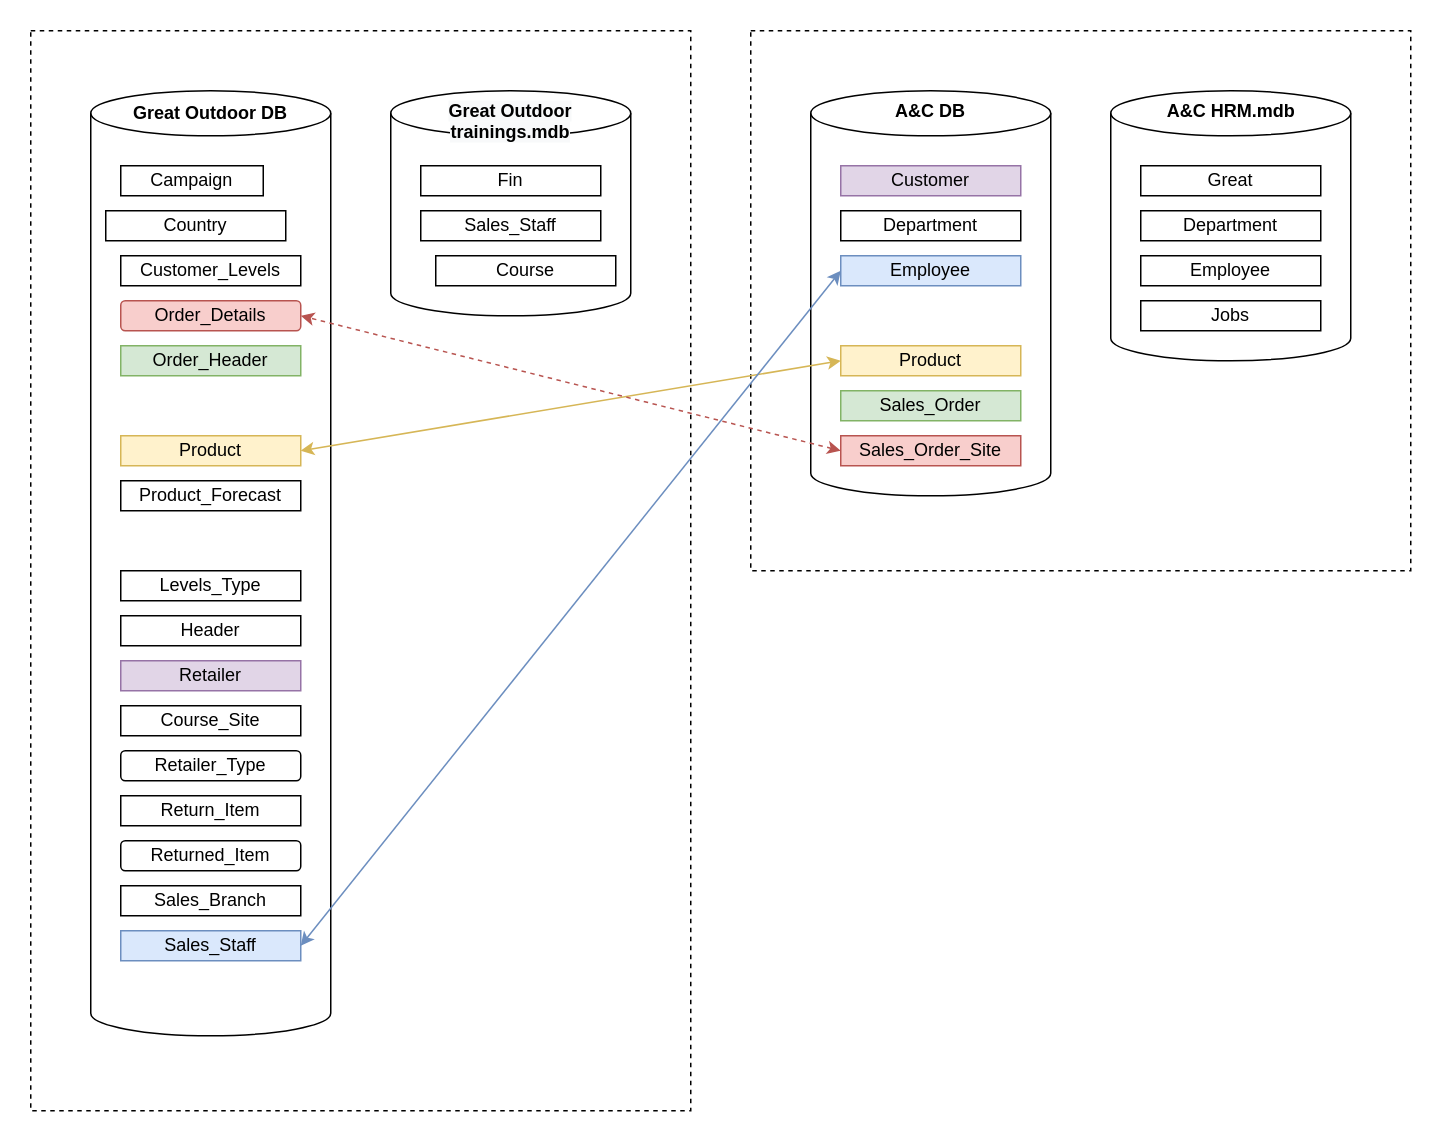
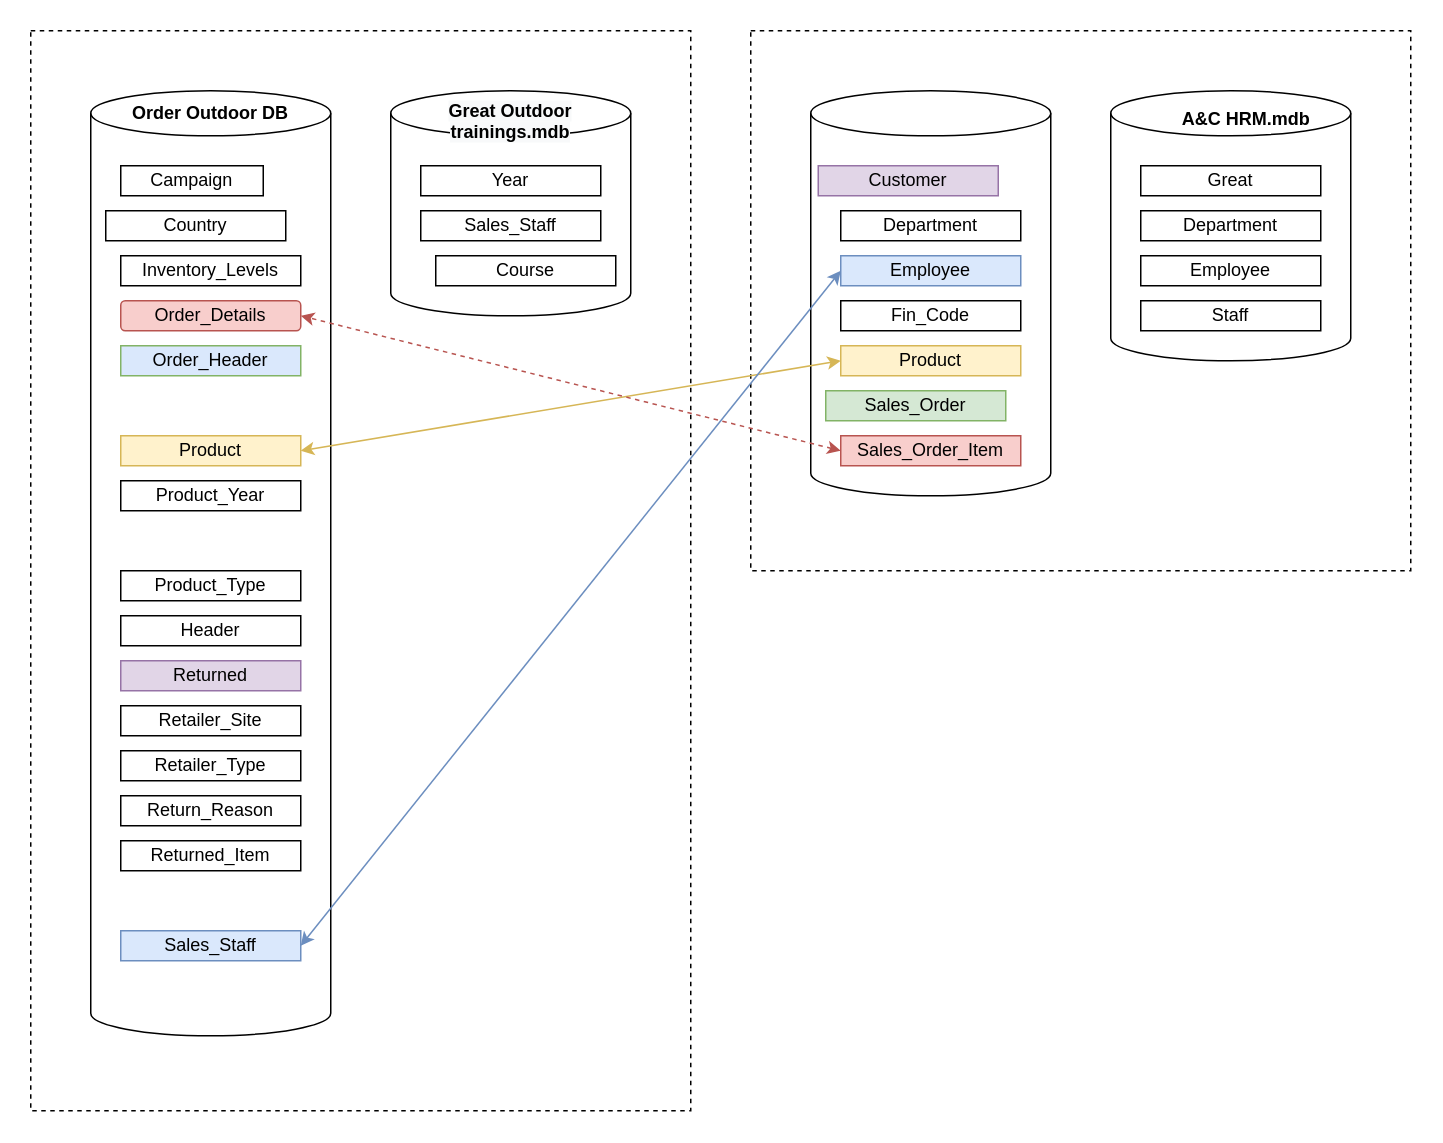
- <mxCell id="48" value="&lt;b&gt;Great Outdoor DB&lt;/b&gt;" style="rounded=0;whiteSpace=wrap;html=1;fillColor=none;strokeColor=none;" parent="29" vertex="1"><mxGeometry x="20" width="120" height="30" as="geometry" /></mxCell>
+ <mxCell id="48" value="&lt;b&gt;Order Outdoor DB&lt;/b&gt;" style="rounded=0;whiteSpace=wrap;html=1;fillColor=none;strokeColor=none;" parent="29" vertex="1"><mxGeometry x="20" width="120" height="30" as="geometry" /></mxCell>
- <mxCell id="12" value="&lt;div&gt;&lt;span&gt;&lt;font face=&quot;helvetica&quot;&gt;&lt;b&gt;A&amp;amp;C DB&lt;/b&gt;&lt;/font&gt;&lt;/span&gt;&lt;/div&gt;" style="text;whiteSpace=wrap;html=1;align=center;" parent="3" vertex="1"><mxGeometry x="55" width="50" height="30" as="geometry" /></mxCell>
- <mxCell id="16" value="&lt;span&gt;&lt;b&gt;A&amp;amp;C HRM.mdb&lt;/b&gt;&lt;/span&gt;" style="text;whiteSpace=wrap;html=1;align=center;" parent="14" vertex="1"><mxGeometry x="32.5" width="95" height="30" as="geometry" /></mxCell>
+ <mxCell id="16" value="&lt;span&gt;&lt;b&gt;A&amp;amp;C HRM.mdb&lt;/b&gt;&lt;/span&gt;" style="text;whiteSpace=wrap;html=1;align=center;" parent="14" vertex="1"><mxGeometry x="42.5" y="5" width="95" height="30" as="geometry" /></mxCell>
- <mxCell id="25" value="Fin" style="rounded=0;whiteSpace=wrap;html=1;fillColor=none;" parent="23" vertex="1"><mxGeometry x="20" y="50" width="120" height="20" as="geometry" /></mxCell>
+ <mxCell id="25" value="Year" style="rounded=0;whiteSpace=wrap;html=1;fillColor=none;" parent="23" vertex="1"><mxGeometry x="20" y="50" width="120" height="20" as="geometry" /></mxCell>
- <mxCell id="5" value="Customer" style="rounded=0;whiteSpace=wrap;html=1;fillColor=#e1d5e7;strokeColor=#9673a6;" parent="3" vertex="1"><mxGeometry x="20" y="50" width="120" height="20" as="geometry" /></mxCell>
+ <mxCell id="5" value="Customer" style="rounded=0;whiteSpace=wrap;html=1;fillColor=#e1d5e7;strokeColor=#9673a6;" parent="3" vertex="1"><mxGeometry x="5" y="50" width="120" height="20" as="geometry" /></mxCell>
- <mxCell id="33" value="Customer_Levels" style="rounded=0;whiteSpace=wrap;html=1;fillColor=none;" parent="29" vertex="1"><mxGeometry x="20" y="110" width="120" height="20" as="geometry" /></mxCell>
+ <mxCell id="33" value="Inventory_Levels" style="rounded=0;whiteSpace=wrap;html=1;fillColor=none;" parent="29" vertex="1"><mxGeometry x="20" y="110" width="120" height="20" as="geometry" /></mxCell>
+ <mxCell id="8" value="Fin_Code" style="rounded=0;whiteSpace=wrap;html=1;fillColor=none;" parent="3" vertex="1"><mxGeometry x="20" y="140" width="120" height="20" as="geometry" /></mxCell>
- <mxCell id="20" value="Jobs" style="rounded=0;whiteSpace=wrap;html=1;fillColor=none;" parent="14" vertex="1"><mxGeometry x="20" y="140" width="120" height="20" as="geometry" /></mxCell>
+ <mxCell id="20" value="Staff" style="rounded=0;whiteSpace=wrap;html=1;fillColor=none;" parent="14" vertex="1"><mxGeometry x="20" y="140" width="120" height="20" as="geometry" /></mxCell>
- <mxCell id="36" value="Order_Header" style="rounded=0;whiteSpace=wrap;html=1;fillColor=#d5e8d4;strokeColor=#82b366;" parent="29" vertex="1"><mxGeometry x="20" y="170" width="120" height="20" as="geometry" /></mxCell>
+ <mxCell id="36" value="Order_Header" style="rounded=0;whiteSpace=wrap;html=1;fillColor=#dae8fc;strokeColor=#82b366;" parent="29" vertex="1"><mxGeometry x="20" y="170" width="120" height="20" as="geometry" /></mxCell>
- <mxCell id="10" value="Sales_Order" style="rounded=0;whiteSpace=wrap;html=1;fillColor=#d5e8d4;strokeColor=#82b366;" parent="3" vertex="1"><mxGeometry x="20" y="200" width="120" height="20" as="geometry" /></mxCell>
+ <mxCell id="10" value="Sales_Order" style="rounded=0;whiteSpace=wrap;html=1;fillColor=#d5e8d4;strokeColor=#82b366;" parent="3" vertex="1"><mxGeometry x="10" y="200" width="120" height="20" as="geometry" /></mxCell>
- <mxCell id="11" value="Sales_Order_Site" style="rounded=0;whiteSpace=wrap;html=1;fillColor=#f8cecc;strokeColor=#b85450;" parent="3" vertex="1"><mxGeometry x="20" y="230" width="120" height="20" as="geometry" /></mxCell>
+ <mxCell id="11" value="Sales_Order_Item" style="rounded=0;whiteSpace=wrap;html=1;fillColor=#f8cecc;strokeColor=#b85450;" parent="3" vertex="1"><mxGeometry x="20" y="230" width="120" height="20" as="geometry" /></mxCell>
- <mxCell id="38" value="Product_Forecast" style="rounded=0;whiteSpace=wrap;html=1;fillColor=none;" parent="29" vertex="1"><mxGeometry x="20" y="260" width="120" height="20" as="geometry" /></mxCell>
+ <mxCell id="38" value="Product_Year" style="rounded=0;whiteSpace=wrap;html=1;fillColor=none;" parent="29" vertex="1"><mxGeometry x="20" y="260" width="120" height="20" as="geometry" /></mxCell>
- <mxCell id="39" value="Levels_Type" style="rounded=0;whiteSpace=wrap;html=1;fillColor=none;" parent="29" vertex="1"><mxGeometry x="20" y="320" width="120" height="20" as="geometry" /></mxCell>
+ <mxCell id="39" value="Product_Type" style="rounded=0;whiteSpace=wrap;html=1;fillColor=none;" parent="29" vertex="1"><mxGeometry x="20" y="320" width="120" height="20" as="geometry" /></mxCell>
- <mxCell id="41" value="Retailer" style="rounded=0;whiteSpace=wrap;html=1;fillColor=#e1d5e7;strokeColor=#9673a6;" parent="29" vertex="1"><mxGeometry x="20" y="380" width="120" height="20" as="geometry" /></mxCell>
+ <mxCell id="41" value="Returned" style="rounded=0;whiteSpace=wrap;html=1;fillColor=#e1d5e7;strokeColor=#9673a6;" parent="29" vertex="1"><mxGeometry x="20" y="380" width="120" height="20" as="geometry" /></mxCell>
- <mxCell id="42" value="Course_Site" style="rounded=0;whiteSpace=wrap;html=1;fillColor=none;" parent="29" vertex="1"><mxGeometry x="20" y="410" width="120" height="20" as="geometry" /></mxCell>
+ <mxCell id="42" value="Retailer_Site" style="rounded=0;whiteSpace=wrap;html=1;fillColor=none;" parent="29" vertex="1"><mxGeometry x="20" y="410" width="120" height="20" as="geometry" /></mxCell>
- <mxCell id="43" value="Retailer_Type" style="whiteSpace=wrap;html=1;fillColor=none;rounded=1;" parent="29" vertex="1"><mxGeometry x="20" y="440" width="120" height="20" as="geometry" /></mxCell>
+ <mxCell id="43" value="Retailer_Type" style="rounded=0;whiteSpace=wrap;html=1;fillColor=none;" parent="29" vertex="1"><mxGeometry x="20" y="440" width="120" height="20" as="geometry" /></mxCell>
- <mxCell id="44" value="Return_Item" style="rounded=0;whiteSpace=wrap;html=1;fillColor=none;" parent="29" vertex="1"><mxGeometry x="20" y="470" width="120" height="20" as="geometry" /></mxCell>
+ <mxCell id="44" value="Return_Reason" style="rounded=0;whiteSpace=wrap;html=1;fillColor=none;" parent="29" vertex="1"><mxGeometry x="20" y="470" width="120" height="20" as="geometry" /></mxCell>
- <mxCell id="45" value="Returned_Item" style="whiteSpace=wrap;html=1;fillColor=none;rounded=1;" parent="29" vertex="1"><mxGeometry x="20" y="500" width="120" height="20" as="geometry" /></mxCell>
+ <mxCell id="45" value="Returned_Item" style="rounded=0;whiteSpace=wrap;html=1;fillColor=none;" parent="29" vertex="1"><mxGeometry x="20" y="500" width="120" height="20" as="geometry" /></mxCell>
- <mxCell id="46" value="Sales_Branch" style="rounded=0;whiteSpace=wrap;html=1;fillColor=none;" parent="29" vertex="1"><mxGeometry x="20" y="530" width="120" height="20" as="geometry" /></mxCell>
